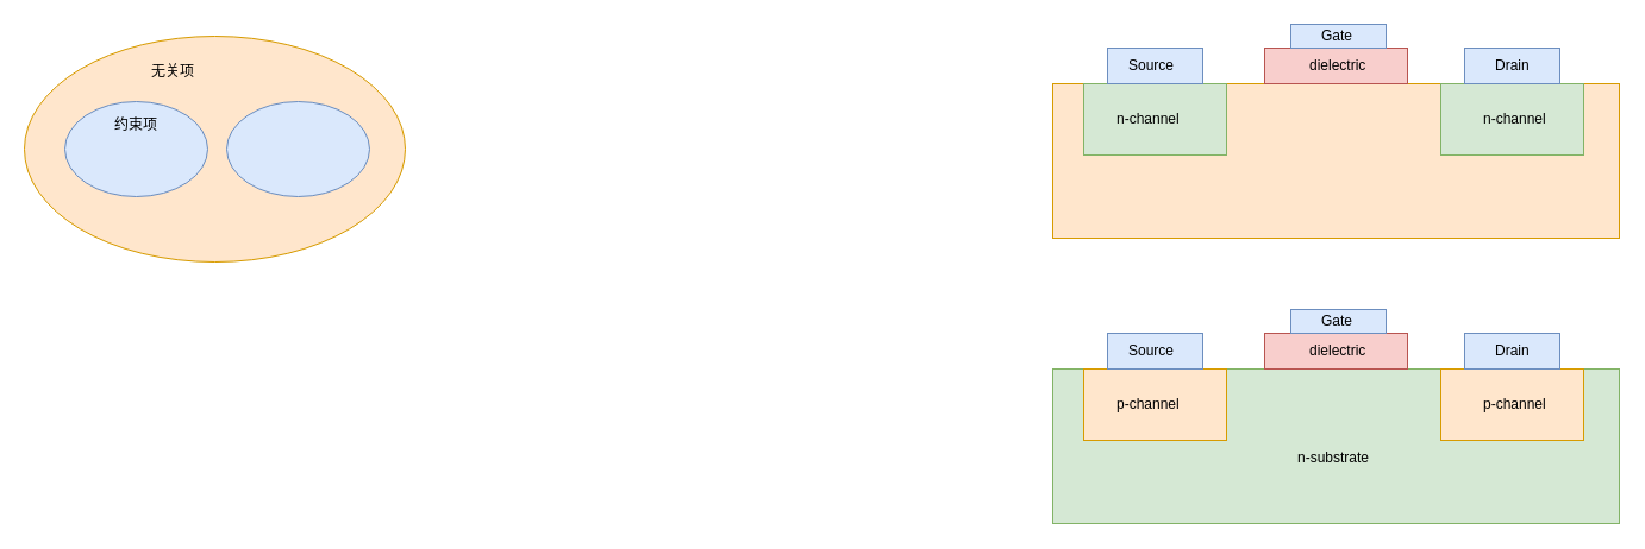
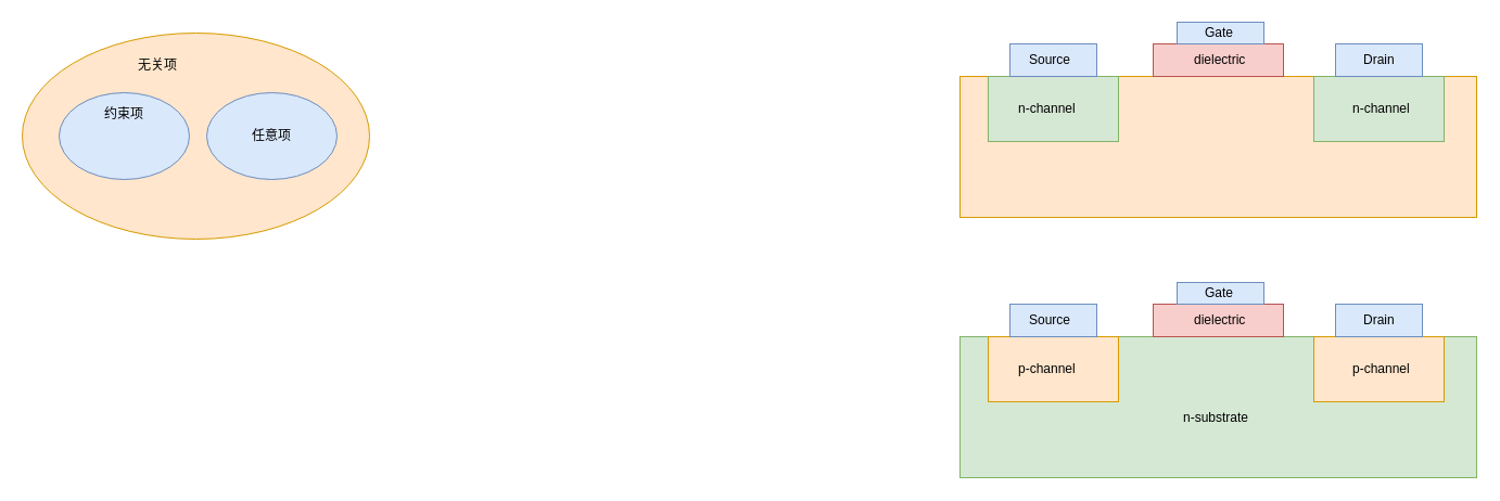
+ <mxCell id="33" value="任意项" style="text;html=1;align=center;verticalAlign=middle;whiteSpace=wrap;rounded=0;" parent="1" vertex="1"><mxGeometry x="220" y="110" width="60" height="30" as="geometry" /></mxCell>
